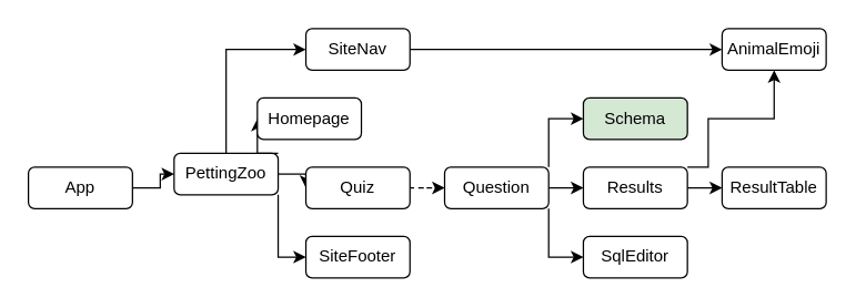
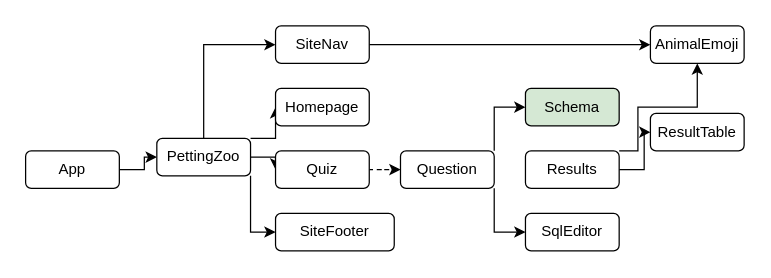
- <mxCell id="11" value="Homepage" style="rounded=1;whiteSpace=wrap;html=1;" vertex="1" parent="1"><mxGeometry x="185" y="70" width="75" height="30" as="geometry" /></mxCell>
+ <mxCell id="11" value="Homepage" style="rounded=1;whiteSpace=wrap;html=1;" vertex="1" parent="1"><mxGeometry x="220" y="70" width="75" height="30" as="geometry" /></mxCell>
- <mxCell id="15" style="edgeStyle=orthogonalEdgeStyle;rounded=0;orthogonalLoop=1;jettySize=auto;html=1;exitX=1;exitY=0.5;exitDx=0;exitDy=0;entryX=0;entryY=0.5;entryDx=0;entryDy=0;" edge="1" parent="1" source="18" target="21"><mxGeometry relative="1" as="geometry" /></mxCell>
- <mxCell id="22" value="ResultTable" style="rounded=1;whiteSpace=wrap;html=1;" vertex="1" parent="1"><mxGeometry x="520" y="120" width="75" height="30" as="geometry" /></mxCell>
+ <mxCell id="22" value="ResultTable" style="rounded=1;whiteSpace=wrap;html=1;" vertex="1" parent="1"><mxGeometry x="520" y="90" width="75" height="30" as="geometry" /></mxCell>
- <mxCell id="12" value="SiteFooter" style="rounded=1;whiteSpace=wrap;html=1;" vertex="1" parent="1"><mxGeometry x="220" y="170" width="75" height="30" as="geometry" /></mxCell>
+ <mxCell id="12" value="SiteFooter" style="rounded=1;whiteSpace=wrap;html=1;" vertex="1" parent="1"><mxGeometry x="220" y="170" width="95" height="30" as="geometry" /></mxCell>
